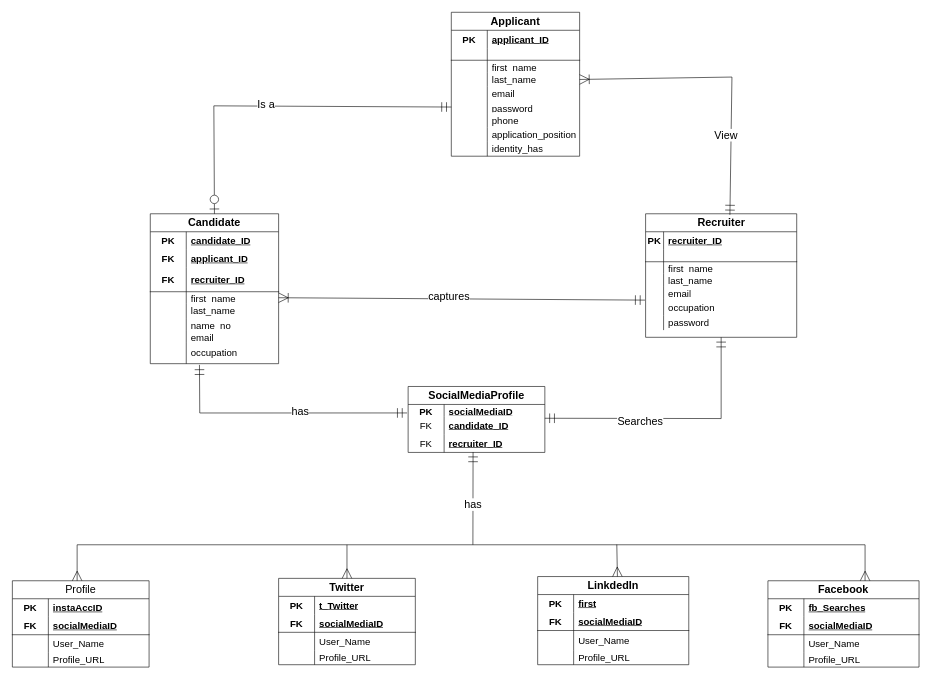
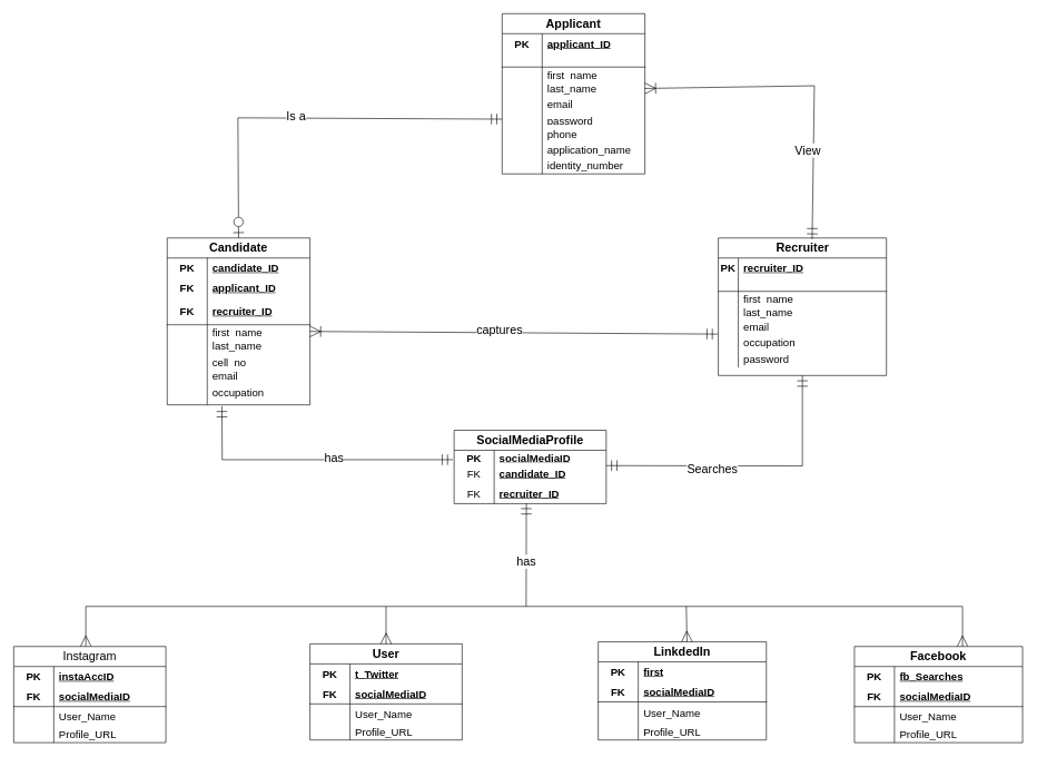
- <mxCell id="147" value="application_position" style="shape=partialRectangle;connectable=0;fillColor=none;top=0;left=0;bottom=0;right=0;align=left;spacingLeft=6;overflow=hidden;html=1;whiteSpace=wrap;fontSize=16;" parent="145" vertex="1"><mxGeometry x="60" width="154" height="24" as="geometry"><mxRectangle width="154" height="24" as="alternateBounds" /></mxGeometry></mxCell>
+ <mxCell id="147" value="application_name" style="shape=partialRectangle;connectable=0;fillColor=none;top=0;left=0;bottom=0;right=0;align=left;spacingLeft=6;overflow=hidden;html=1;whiteSpace=wrap;fontSize=16;" parent="145" vertex="1"><mxGeometry x="60" width="154" height="24" as="geometry"><mxRectangle width="154" height="24" as="alternateBounds" /></mxGeometry></mxCell>
- <mxCell id="150" value="identity_has" style="shape=partialRectangle;connectable=0;fillColor=none;top=0;left=0;bottom=0;right=0;align=left;spacingLeft=6;overflow=hidden;html=1;whiteSpace=wrap;fontSize=16;" parent="148" vertex="1"><mxGeometry x="60" width="154" height="24" as="geometry"><mxRectangle width="154" height="24" as="alternateBounds" /></mxGeometry></mxCell>
+ <mxCell id="150" value="identity_number" style="shape=partialRectangle;connectable=0;fillColor=none;top=0;left=0;bottom=0;right=0;align=left;spacingLeft=6;overflow=hidden;html=1;whiteSpace=wrap;fontSize=16;" parent="148" vertex="1"><mxGeometry x="60" width="154" height="24" as="geometry"><mxRectangle width="154" height="24" as="alternateBounds" /></mxGeometry></mxCell>
- <mxCell id="114" value="name_no" style="shape=partialRectangle;connectable=0;fillColor=none;top=0;left=0;bottom=0;right=0;align=left;spacingLeft=6;overflow=hidden;html=1;whiteSpace=wrap;fontSize=16;" parent="112" vertex="1"><mxGeometry x="60" width="154" height="20" as="geometry"><mxRectangle width="154" height="20" as="alternateBounds" /></mxGeometry></mxCell>
+ <mxCell id="114" value="cell_no" style="shape=partialRectangle;connectable=0;fillColor=none;top=0;left=0;bottom=0;right=0;align=left;spacingLeft=6;overflow=hidden;html=1;whiteSpace=wrap;fontSize=16;" parent="112" vertex="1"><mxGeometry x="60" width="154" height="20" as="geometry"><mxRectangle width="154" height="20" as="alternateBounds" /></mxGeometry></mxCell>
- <mxCell id="28" value="Twitter" style="shape=table;startSize=30;container=1;collapsible=1;childLayout=tableLayout;fixedRows=1;rowLines=0;fontStyle=1;align=center;resizeLast=1;html=1;whiteSpace=wrap;fontSize=18;" parent="1" vertex="1"><mxGeometry x="464" y="964" width="228" height="144.0" as="geometry" /></mxCell>
+ <mxCell id="28" value="User" style="shape=table;startSize=30;container=1;collapsible=1;childLayout=tableLayout;fixedRows=1;rowLines=0;fontStyle=1;align=center;resizeLast=1;html=1;whiteSpace=wrap;fontSize=18;" parent="1" vertex="1"><mxGeometry x="464" y="964" width="228" height="144.0" as="geometry" /></mxCell>
- <mxCell id="15" value="&lt;span style=&quot;font-size: 18px; font-weight: 400;&quot;&gt;Profile&lt;/span&gt;" style="shape=table;startSize=30;container=1;collapsible=1;childLayout=tableLayout;fixedRows=1;rowLines=0;fontStyle=1;align=center;resizeLast=1;html=1;whiteSpace=wrap;fontSize=18;" parent="1" vertex="1"><mxGeometry x="20" y="968" width="228" height="144" as="geometry" /></mxCell>
+ <mxCell id="15" value="&lt;span style=&quot;font-size: 18px; font-weight: 400;&quot;&gt;Instagram&lt;/span&gt;" style="shape=table;startSize=30;container=1;collapsible=1;childLayout=tableLayout;fixedRows=1;rowLines=0;fontStyle=1;align=center;resizeLast=1;html=1;whiteSpace=wrap;fontSize=18;" parent="1" vertex="1"><mxGeometry x="20" y="968" width="228" height="144" as="geometry" /></mxCell>
